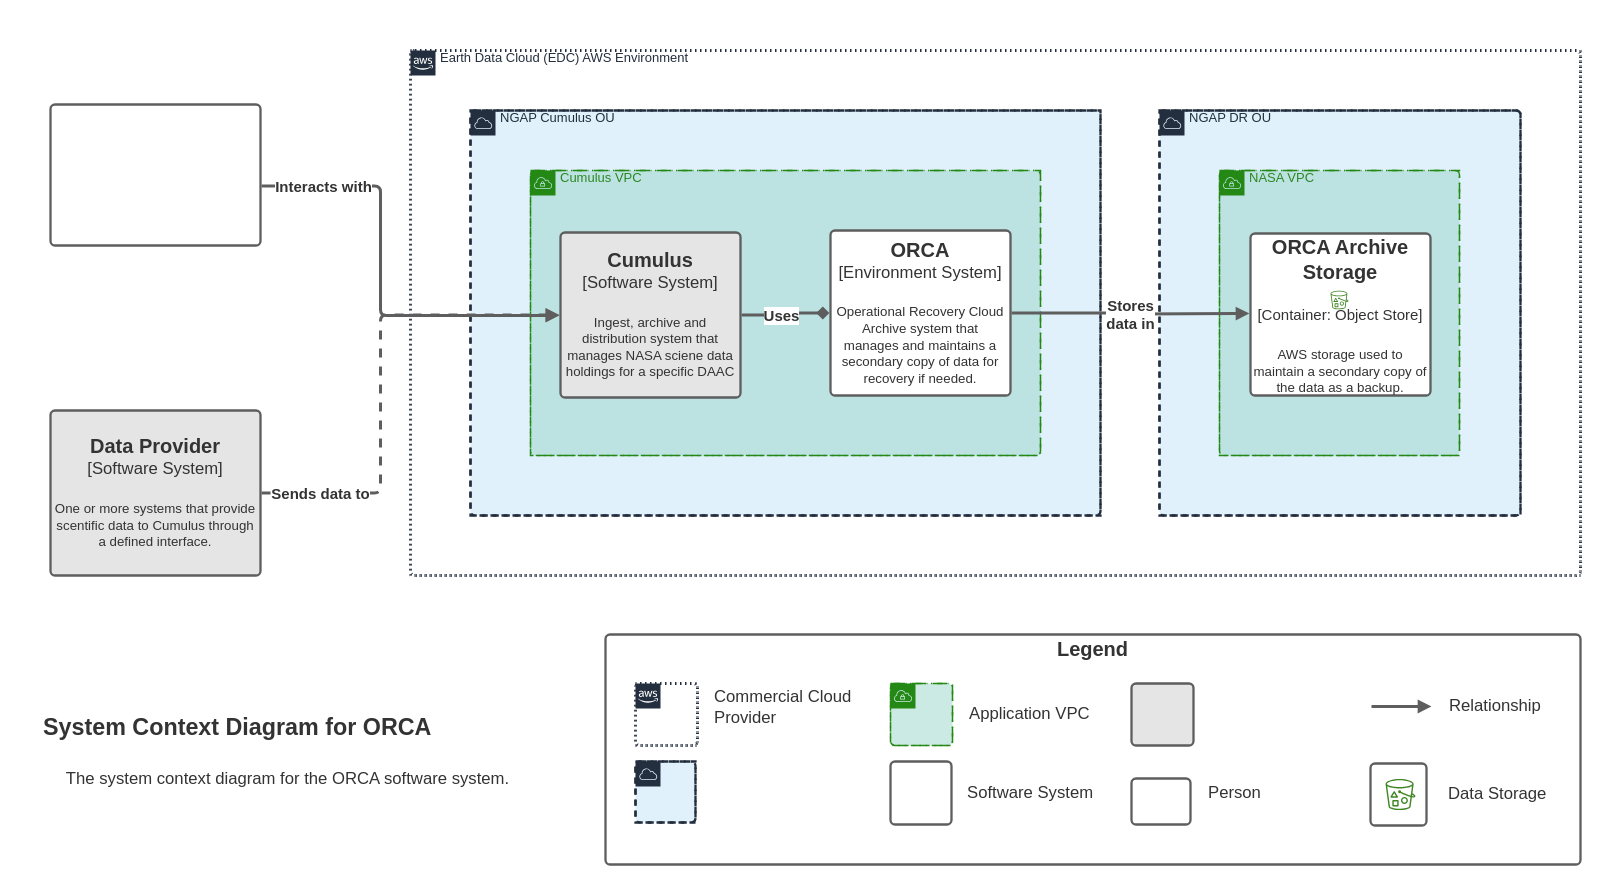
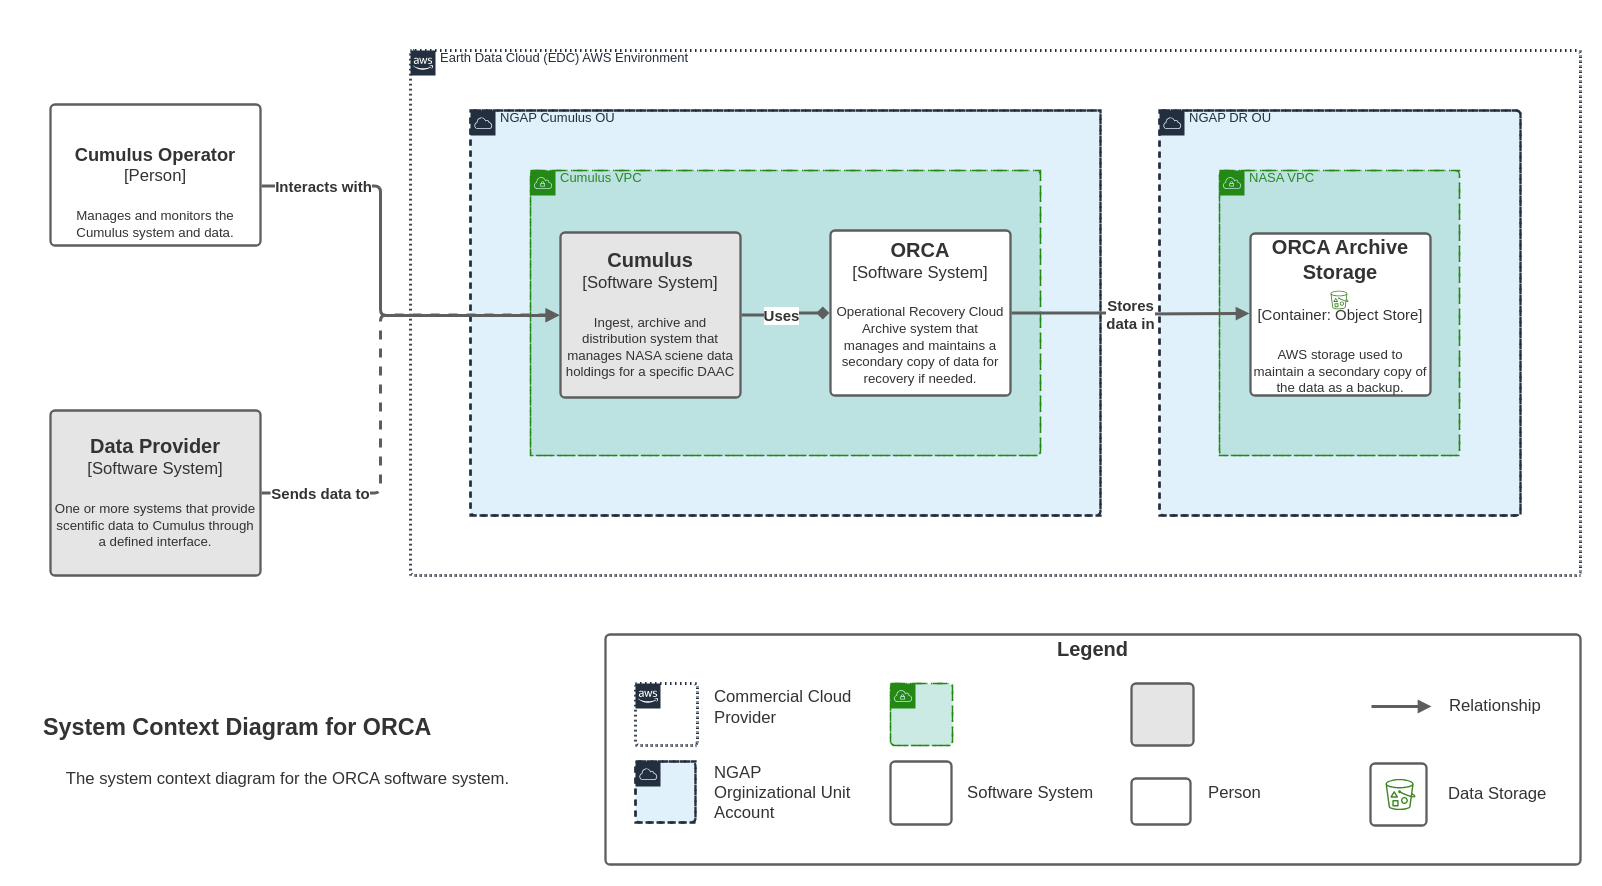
+ <mxCell id="8" value="&lt;div style=&quot;display: flex; justify-content: center; text-align: center; align-items: baseline; font-size: 0; line-height: 1.25;margin-top: -2px;&quot;&gt;&lt;span&gt;&lt;span style=&quot;font-size:18.3px;color:#333333;font-weight: bold;&quot;&gt;Cumulus Operator&lt;/span&gt;&lt;span style=&quot;font-size:16.7px;color:#333333;&quot;&gt;&#10;[Person]&#10;&#10;&lt;/span&gt;&lt;span style=&quot;font-size:13.3px;color:#333333;&quot;&gt;Manages and monitors the Cumulus system and data.&lt;/span&gt;&lt;/span&gt;&lt;/div&gt;" style="html=1;overflow=block;blockSpacing=1;whiteSpace=wrap;;whiteSpace=wrap;fontSize=13;spacing=3.8;strokeOpacity=0;fillOpacity=0;rounded=1;absoluteArcSize=1;arcSize=9;fillColor=#ffffff;strokeWidth=2.3;" vertex="1" parent="5"><mxGeometry x="15" y="90" width="180" height="105" as="geometry" /></mxCell>
- <mxCell id="16" value="&lt;div style=&quot;display: flex; justify-content: center; text-align: center; align-items: baseline; font-size: 0; line-height: 1.25;margin-top: -2px;&quot;&gt;&lt;span&gt;&lt;span style=&quot;font-size:20px;color:#333333;font-weight: bold;&quot;&gt;ORCA&lt;/span&gt;&lt;span style=&quot;font-size:16.7px;color:#333333;&quot;&gt;&#10;[Environment System]&#10;&#10;&lt;/span&gt;&lt;span style=&quot;font-size:13.3px;color:#333333;&quot;&gt;Operational Recovery Cloud Archive system that manages and maintains a secondary copy of data for recovery if needed.&lt;/span&gt;&lt;/span&gt;&lt;/div&gt;" style="html=1;overflow=block;blockSpacing=1;whiteSpace=wrap;;whiteSpace=wrap;fontSize=13;spacing=3.8;strokeColor=#5e5e5e;strokeOpacity=100;rounded=1;absoluteArcSize=1;arcSize=9;strokeWidth=2.3;" vertex="1" parent="1"><mxGeometry x="830" y="230" width="180" height="165" as="geometry" /></mxCell>
+ <mxCell id="16" value="&lt;div style=&quot;display: flex; justify-content: center; text-align: center; align-items: baseline; font-size: 0; line-height: 1.25;margin-top: -2px;&quot;&gt;&lt;span&gt;&lt;span style=&quot;font-size:20px;color:#333333;font-weight: bold;&quot;&gt;ORCA&lt;/span&gt;&lt;span style=&quot;font-size:16.7px;color:#333333;&quot;&gt;&#10;[Software System]&#10;&#10;&lt;/span&gt;&lt;span style=&quot;font-size:13.3px;color:#333333;&quot;&gt;Operational Recovery Cloud Archive system that manages and maintains a secondary copy of data for recovery if needed.&lt;/span&gt;&lt;/span&gt;&lt;/div&gt;" style="html=1;overflow=block;blockSpacing=1;whiteSpace=wrap;;whiteSpace=wrap;fontSize=13;spacing=3.8;strokeColor=#5e5e5e;strokeOpacity=100;rounded=1;absoluteArcSize=1;arcSize=9;strokeWidth=2.3;" vertex="1" parent="1"><mxGeometry x="830" y="230" width="180" height="165" as="geometry" /></mxCell>
- <mxCell id="45" value="Application VPC" style="html=1;overflow=block;blockSpacing=1;whiteSpace=wrap;;whiteSpace=wrap;fontSize=16.7;fontColor=#333333;align=left;spacing=3.8;verticalAlign=middle;strokeOpacity=0;fillOpacity=0;rounded=1;absoluteArcSize=1;arcSize=9;fillColor=#ffffff;strokeWidth=2.3;" vertex="1" parent="42"><mxGeometry x="76" y="7" width="151" height="48" as="geometry" /></mxCell>
+ <mxCell id="37" value="NGAP Orginizational Unit Account" style="html=1;overflow=block;blockSpacing=1;whiteSpace=wrap;;whiteSpace=wrap;fontSize=16.7;fontColor=#333333;align=left;spacing=3.8;verticalAlign=middle;strokeOpacity=0;fillOpacity=0;rounded=1;absoluteArcSize=1;arcSize=9;fillColor=#ffffff;strokeWidth=2.3;" vertex="1" parent="34"><mxGeometry x="76" width="151" height="64" as="geometry" /></mxCell>
